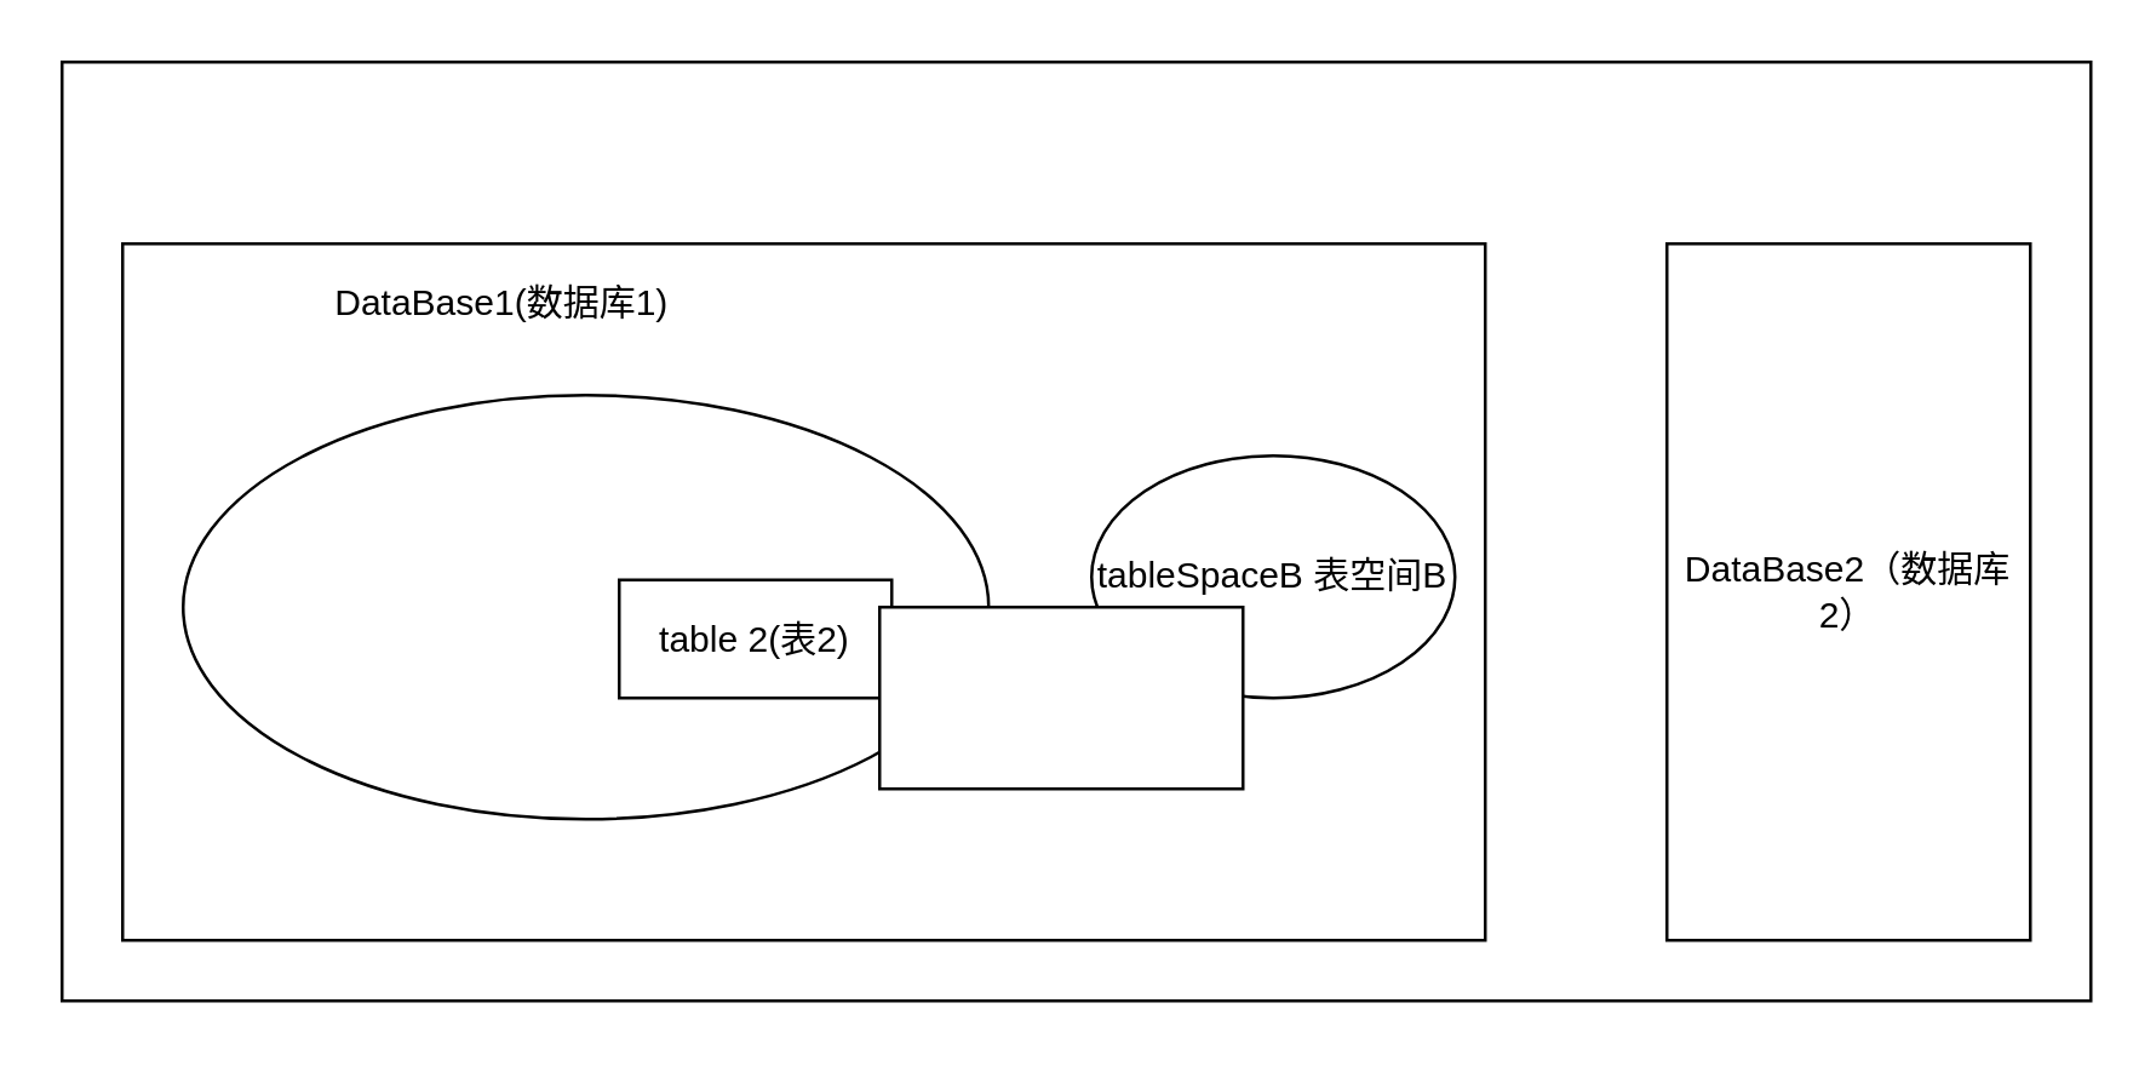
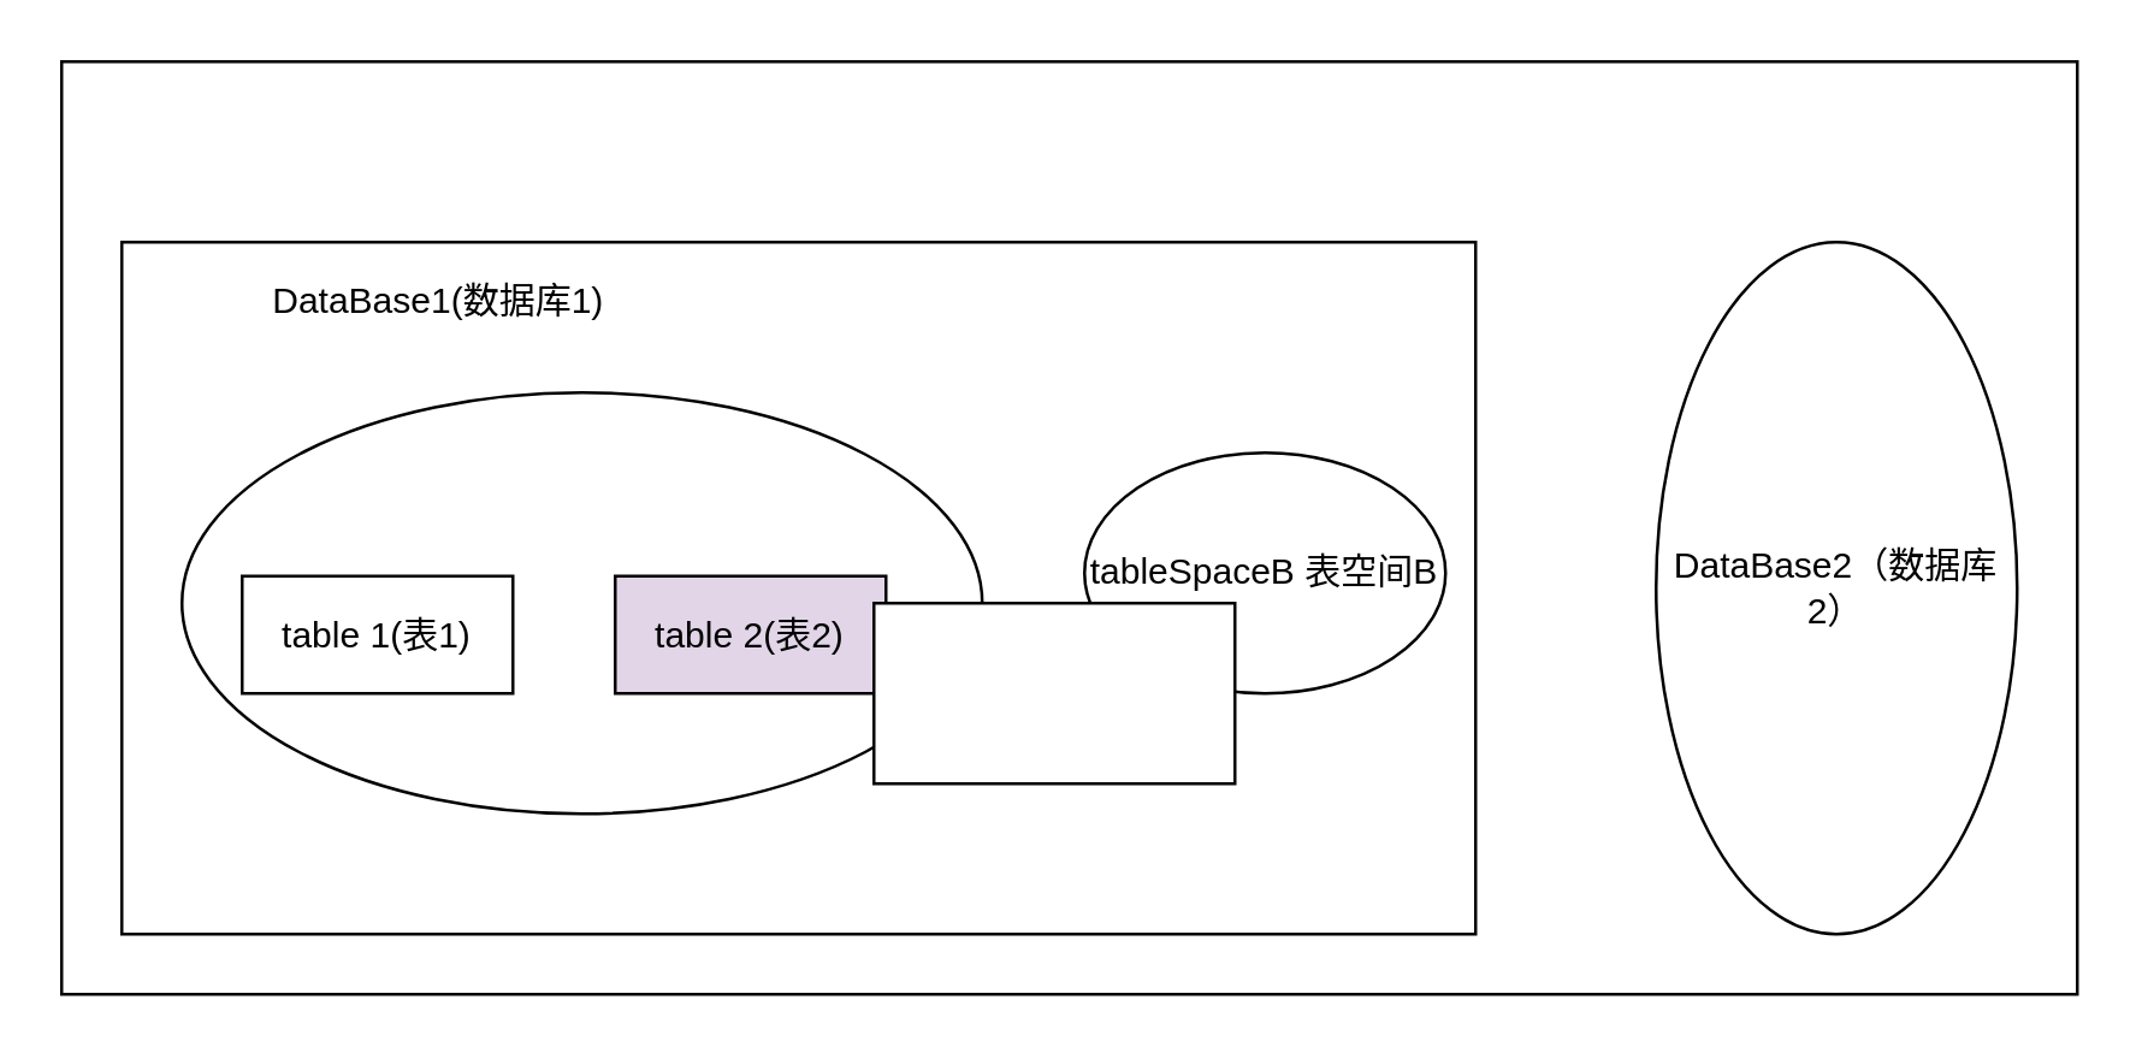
- <mxCell id="4" value="DataBase1(数据库1)" style="text;html=1;align=center;verticalAlign=middle;resizable=0;points=[];autosize=1;" parent="1" vertex="1"><mxGeometry x="100" y="90" width="130" height="20" as="geometry" /></mxCell>
+ <mxCell id="4" value="DataBase1(数据库1)" style="text;html=1;align=center;verticalAlign=middle;resizable=0;points=[];autosize=1;" parent="1" vertex="1"><mxGeometry x="80" y="90" width="130" height="20" as="geometry" /></mxCell>
- <mxCell id="9" value="DataBase2（数据库2）" style="rounded=0;whiteSpace=wrap;html=1;" parent="1" vertex="1"><mxGeometry x="550" y="80" width="120" height="230" as="geometry" /></mxCell>
+ <mxCell id="9" value="DataBase2（数据库2）" style="ellipse;whiteSpace=wrap;html=1;" parent="1" vertex="1"><mxGeometry x="550" y="80" width="120" height="230" as="geometry" /></mxCell>
+ <mxCell id="6" value="table 1(表1)" style="rounded=0;whiteSpace=wrap;html=1;" parent="1" vertex="1"><mxGeometry x="80" y="191" width="90" height="39" as="geometry" /></mxCell>
- <mxCell id="7" value="table 2(表2)" style="rounded=0;whiteSpace=wrap;html=1;" parent="1" vertex="1"><mxGeometry x="204" y="191" width="90" height="39" as="geometry" /></mxCell>
+ <mxCell id="7" value="table 2(表2)" style="rounded=0;whiteSpace=wrap;html=1;fillColor=#e1d5e7;" parent="1" vertex="1"><mxGeometry x="204" y="191" width="90" height="39" as="geometry" /></mxCell>
